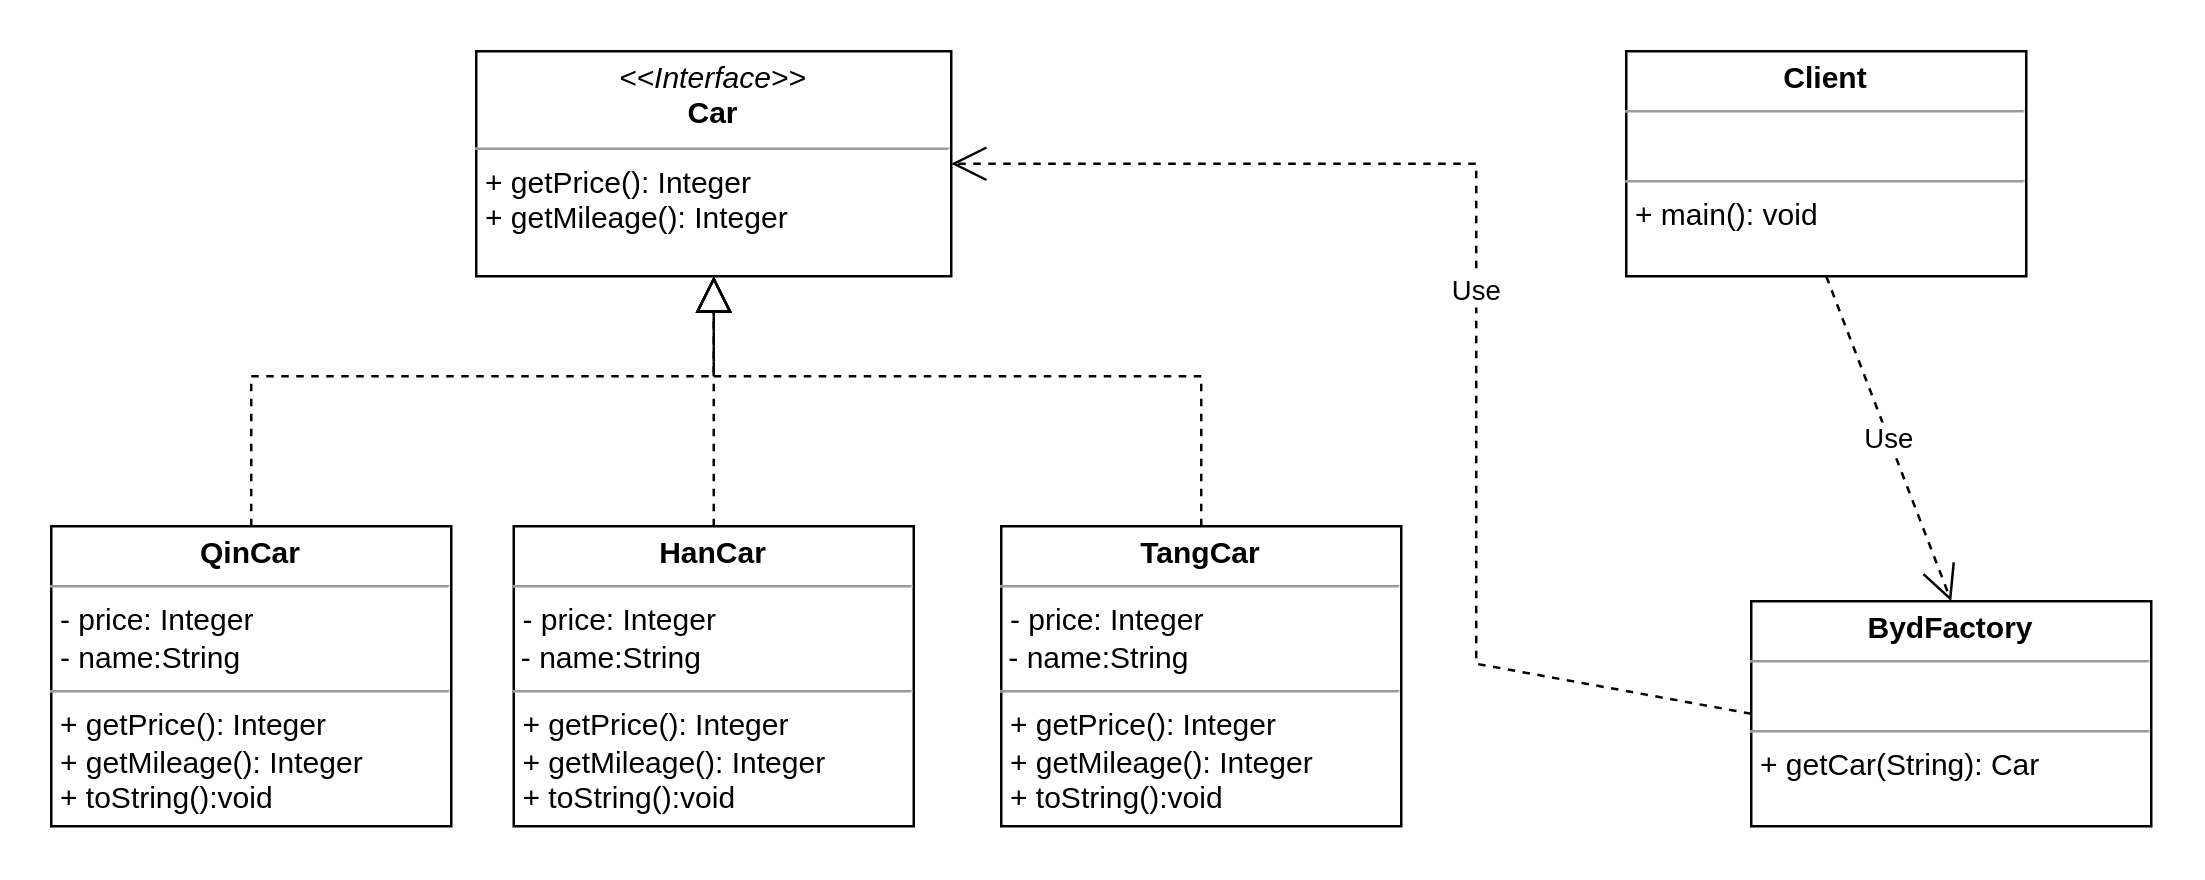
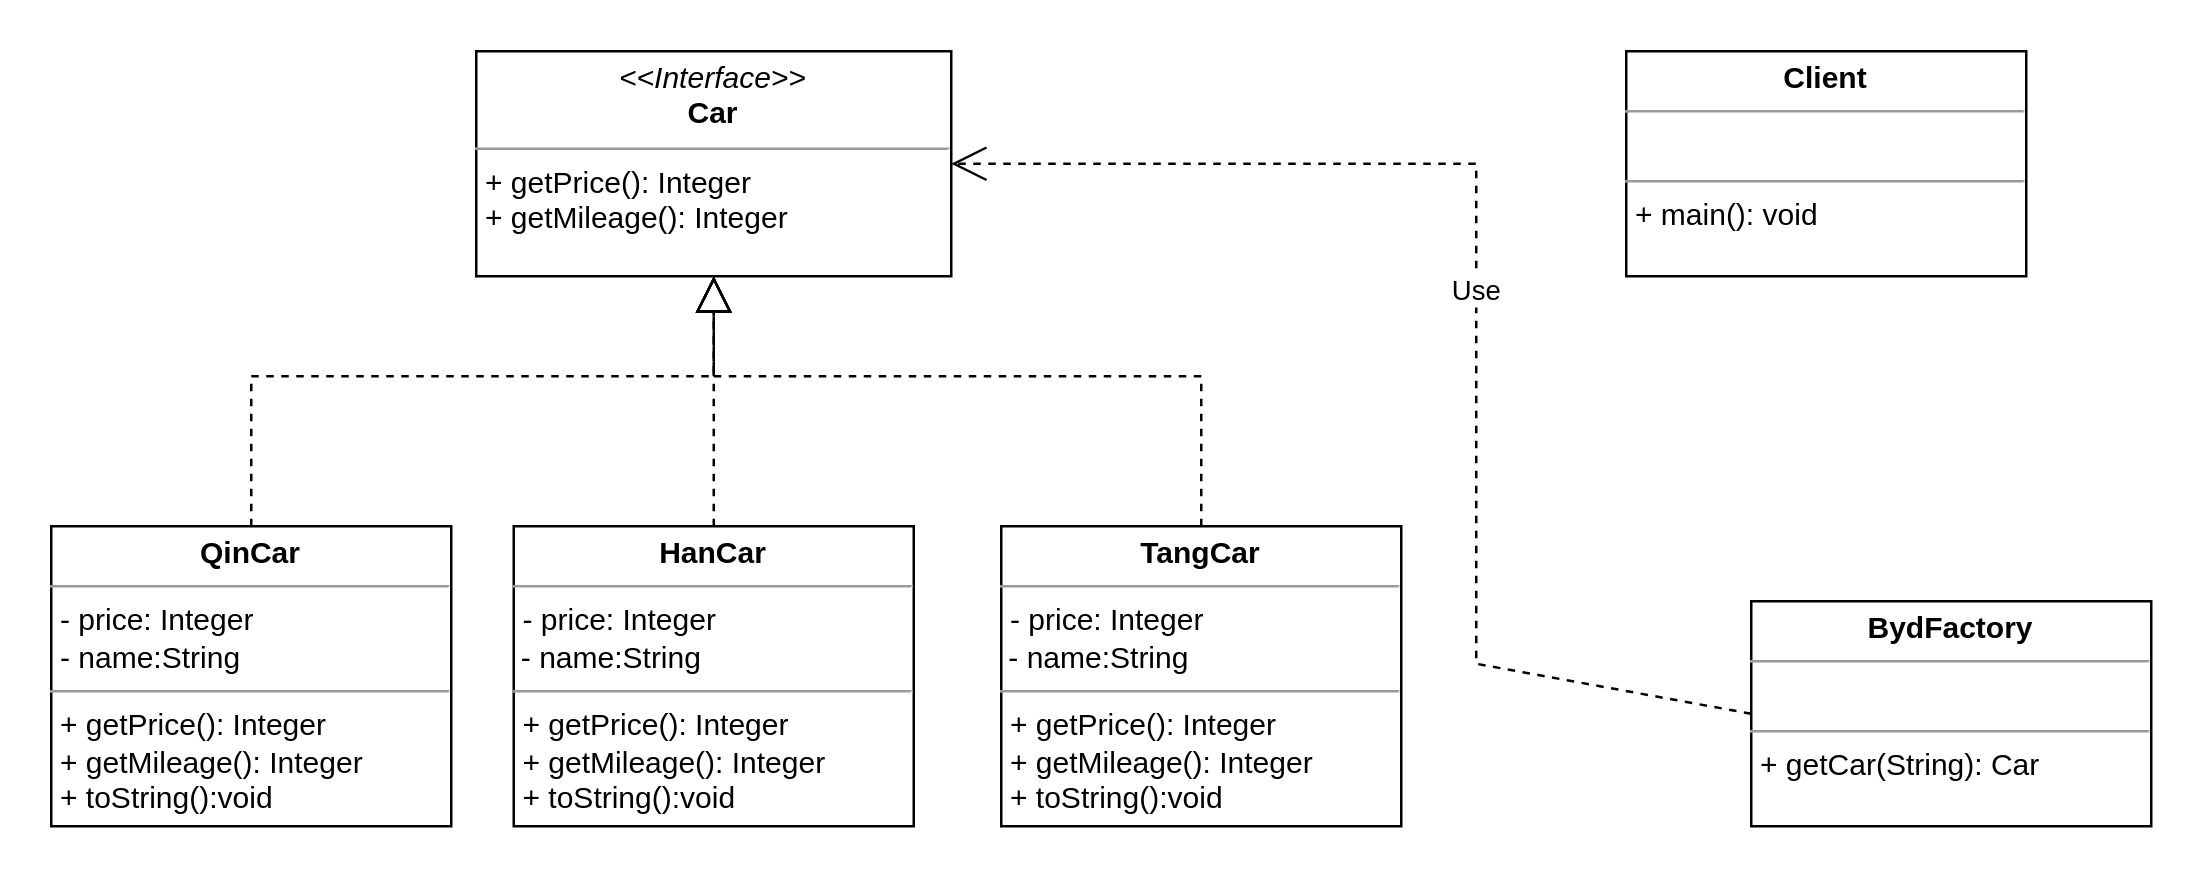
- <mxCell id="12" value="Use" style="endArrow=open;endSize=12;dashed=1;html=1;rounded=0;entryX=0.5;entryY=0;entryDx=0;entryDy=0;exitX=0.5;exitY=1;exitDx=0;exitDy=0;" parent="1" source="10" target="11" edge="1"><mxGeometry width="160" relative="1" as="geometry"><mxPoint x="766" y="120" as="sourcePoint" /><mxPoint x="650" y="220" as="targetPoint" /></mxGeometry></mxCell>
